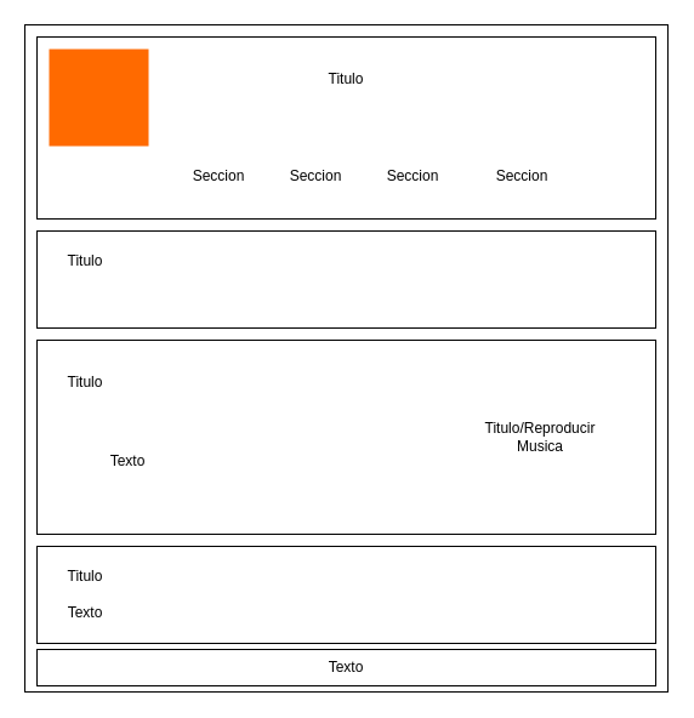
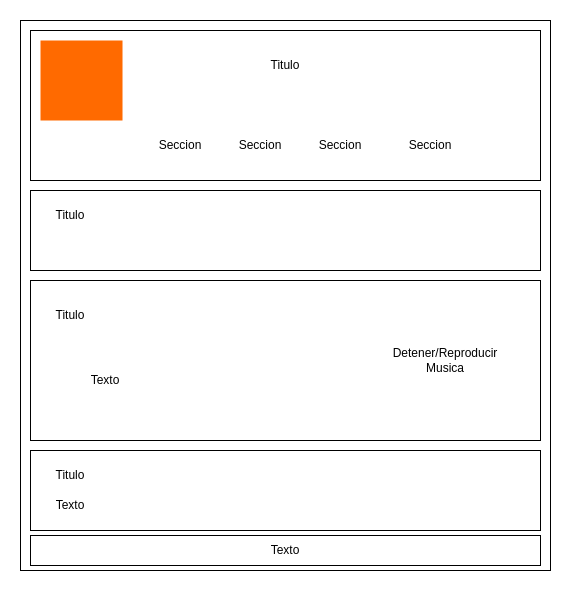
- <mxCell id="18" value="Titulo/Reproducir Musica" style="text;html=1;align=center;verticalAlign=middle;whiteSpace=wrap;rounded=0;" vertex="1" parent="1"><mxGeometry x="390" y="345" width="110" height="30" as="geometry" /></mxCell>
+ <mxCell id="18" value="Detener/Reproducir Musica" style="text;html=1;align=center;verticalAlign=middle;whiteSpace=wrap;rounded=0;" vertex="1" parent="1"><mxGeometry x="390" y="345" width="110" height="30" as="geometry" /></mxCell>
